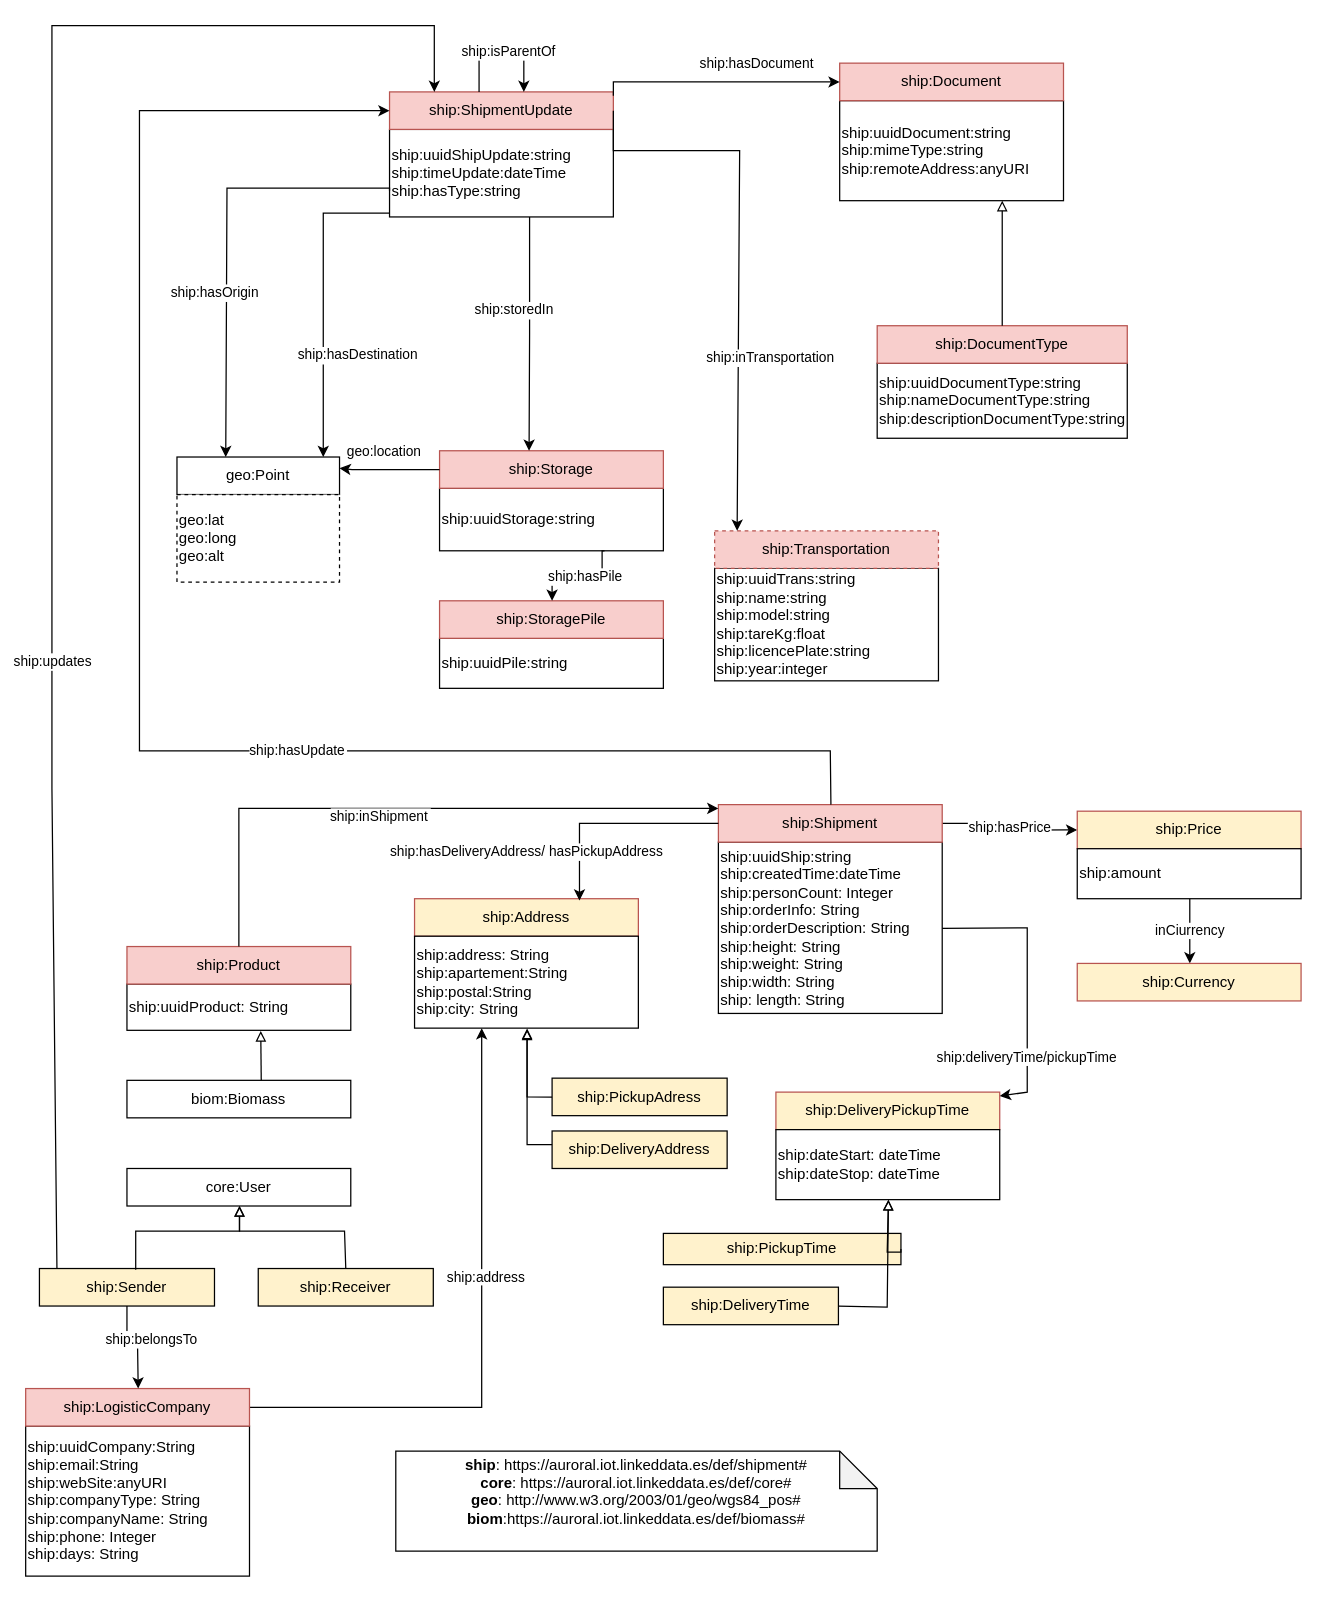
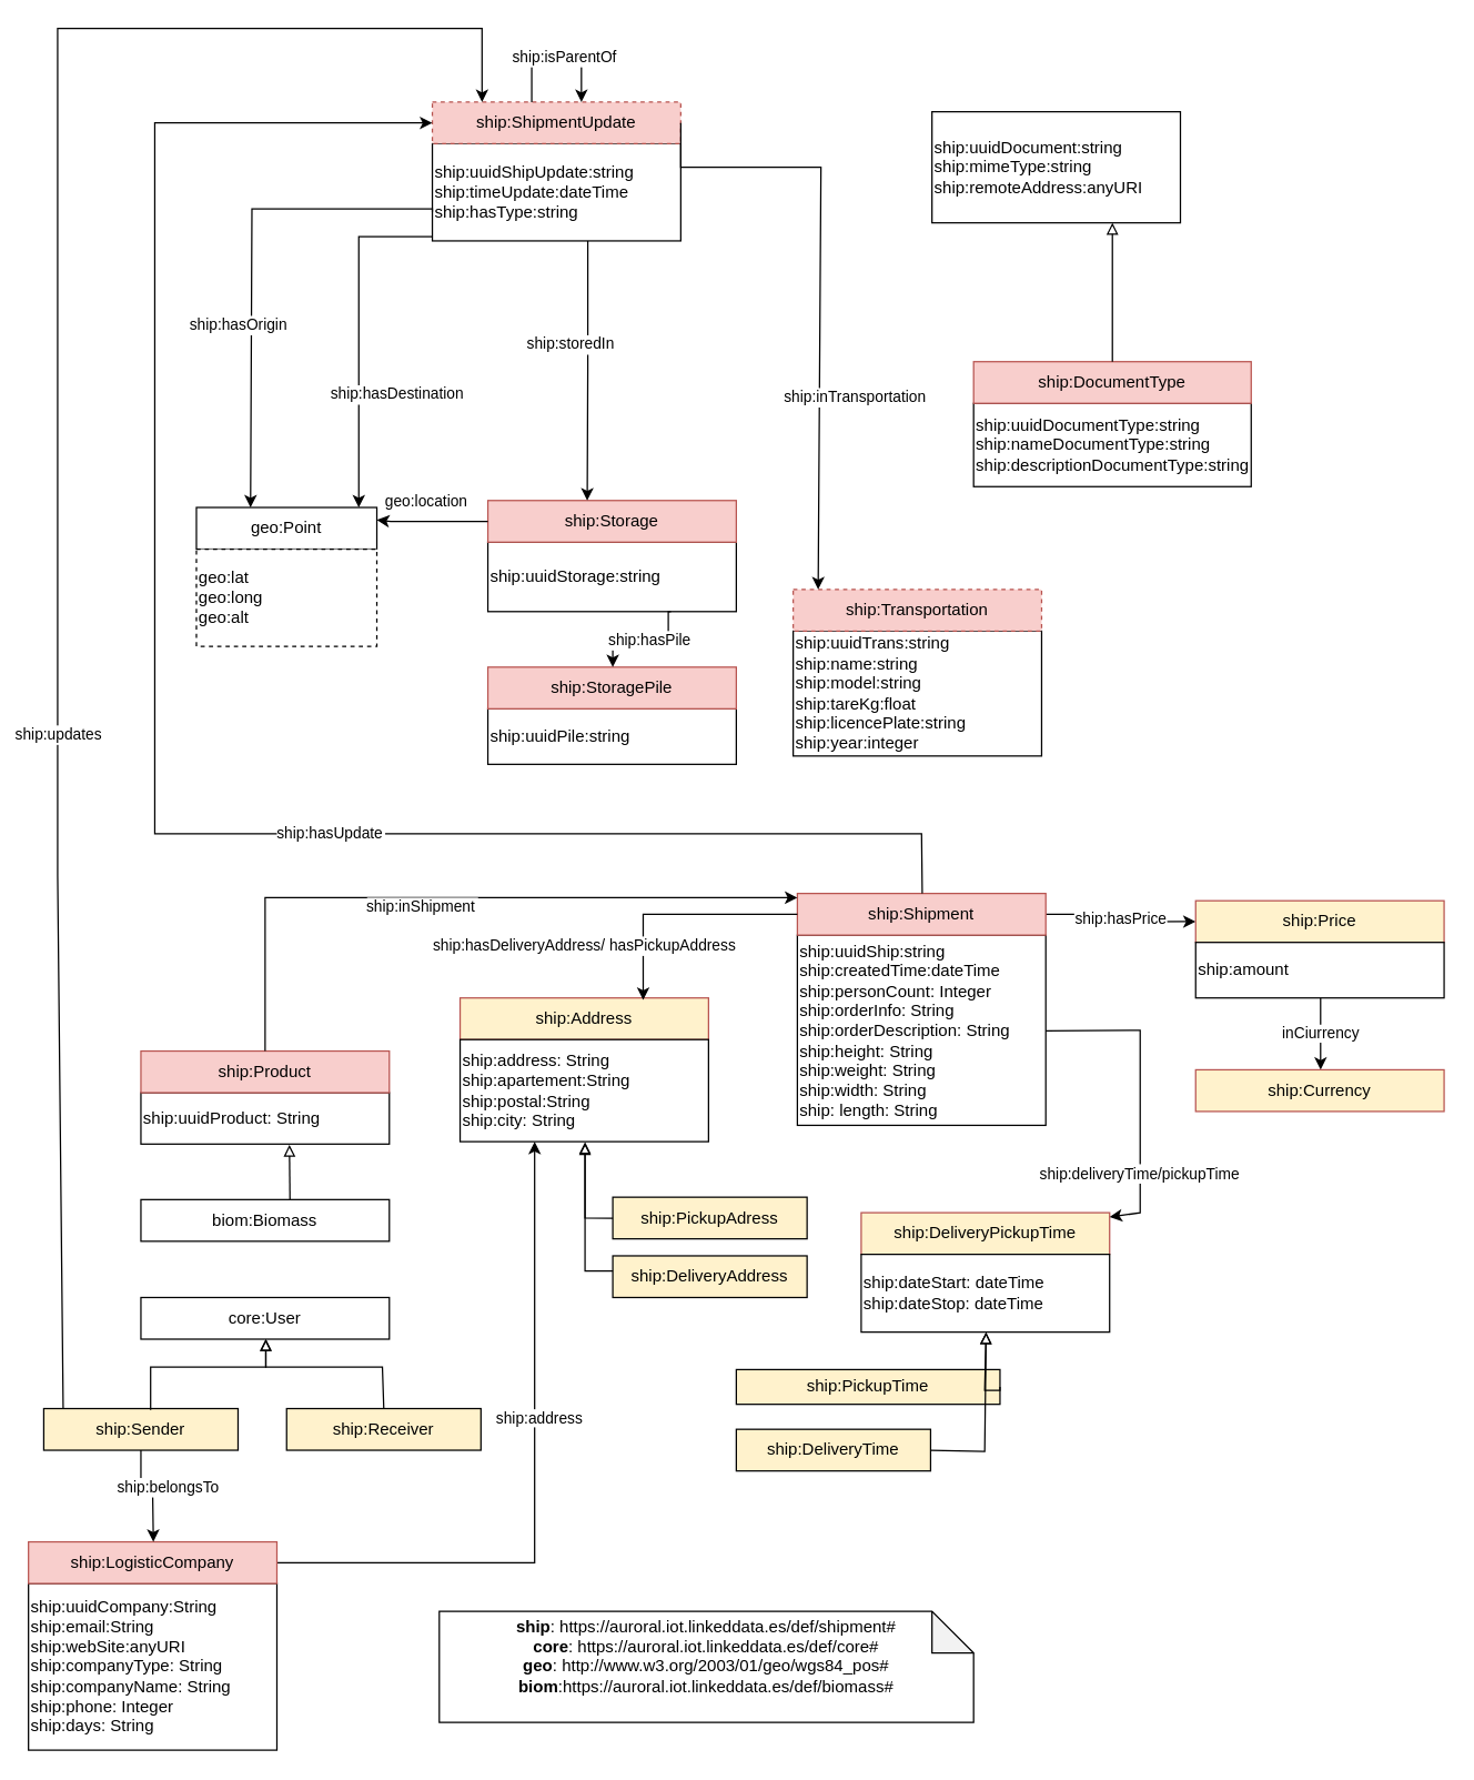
- <mxCell id="27" value="ship:hasDocument" style="edgeStyle=orthogonalEdgeStyle;rounded=0;orthogonalLoop=1;jettySize=auto;fontSize=11;endArrow=classic;endFill=1;exitX=1;exitY=0.1;exitDx=0;exitDy=0;" parent="1" source="7" target="17" edge="1"><mxGeometry x="0.314" y="15" relative="1" as="geometry"><mxPoint as="offset" /><mxPoint x="500" y="98" as="sourcePoint" /><mxPoint x="666" y="219" as="targetPoint" /><Array as="points"><mxPoint x="490" y="65" /></Array></mxGeometry></mxCell>
- <mxCell id="17" value="ship:Document" style="rounded=0;whiteSpace=wrap;html=1;snapToPoint=1;points=[[0.1,0],[0.2,0],[0.3,0],[0.4,0],[0.5,0],[0.6,0],[0.7,0],[0.8,0],[0.9,0],[0,0.1],[0,0.3],[0,0.5],[0,0.7],[0,0.9],[0.1,1],[0.2,1],[0.3,1],[0.4,1],[0.5,1],[0.6,1],[0.7,1],[0.8,1],[0.9,1],[1,0.1],[1,0.3],[1,0.5],[1,0.7],[1,0.9]];fillColor=#f8cecc;strokeColor=#b85450;" parent="1" vertex="1"><mxGeometry x="671" y="50" width="179" height="30" as="geometry" /></mxCell>
- <mxCell id="7" value="ship:ShipmentUpdate" style="rounded=0;whiteSpace=wrap;html=1;snapToPoint=1;points=[[0.1,0],[0.2,0],[0.3,0],[0.4,0],[0.5,0],[0.6,0],[0.7,0],[0.8,0],[0.9,0],[0,0.1],[0,0.3],[0,0.5],[0,0.7],[0,0.9],[0.1,1],[0.2,1],[0.3,1],[0.4,1],[0.5,1],[0.6,1],[0.7,1],[0.8,1],[0.9,1],[1,0.1],[1,0.3],[1,0.5],[1,0.7],[1,0.9]];fillColor=#f8cecc;strokeColor=#b85450;" parent="1" vertex="1"><mxGeometry x="311" y="73" width="179" height="30" as="geometry" /></mxCell>
+ <mxCell id="7" value="ship:ShipmentUpdate" style="rounded=0;whiteSpace=wrap;html=1;snapToPoint=1;points=[[0.1,0],[0.2,0],[0.3,0],[0.4,0],[0.5,0],[0.6,0],[0.7,0],[0.8,0],[0.9,0],[0,0.1],[0,0.3],[0,0.5],[0,0.7],[0,0.9],[0.1,1],[0.2,1],[0.3,1],[0.4,1],[0.5,1],[0.6,1],[0.7,1],[0.8,1],[0.9,1],[1,0.1],[1,0.3],[1,0.5],[1,0.7],[1,0.9]];fillColor=#f8cecc;strokeColor=#b85450;dashed=1;" parent="1" vertex="1"><mxGeometry x="311" y="73" width="179" height="30" as="geometry" /></mxCell>
